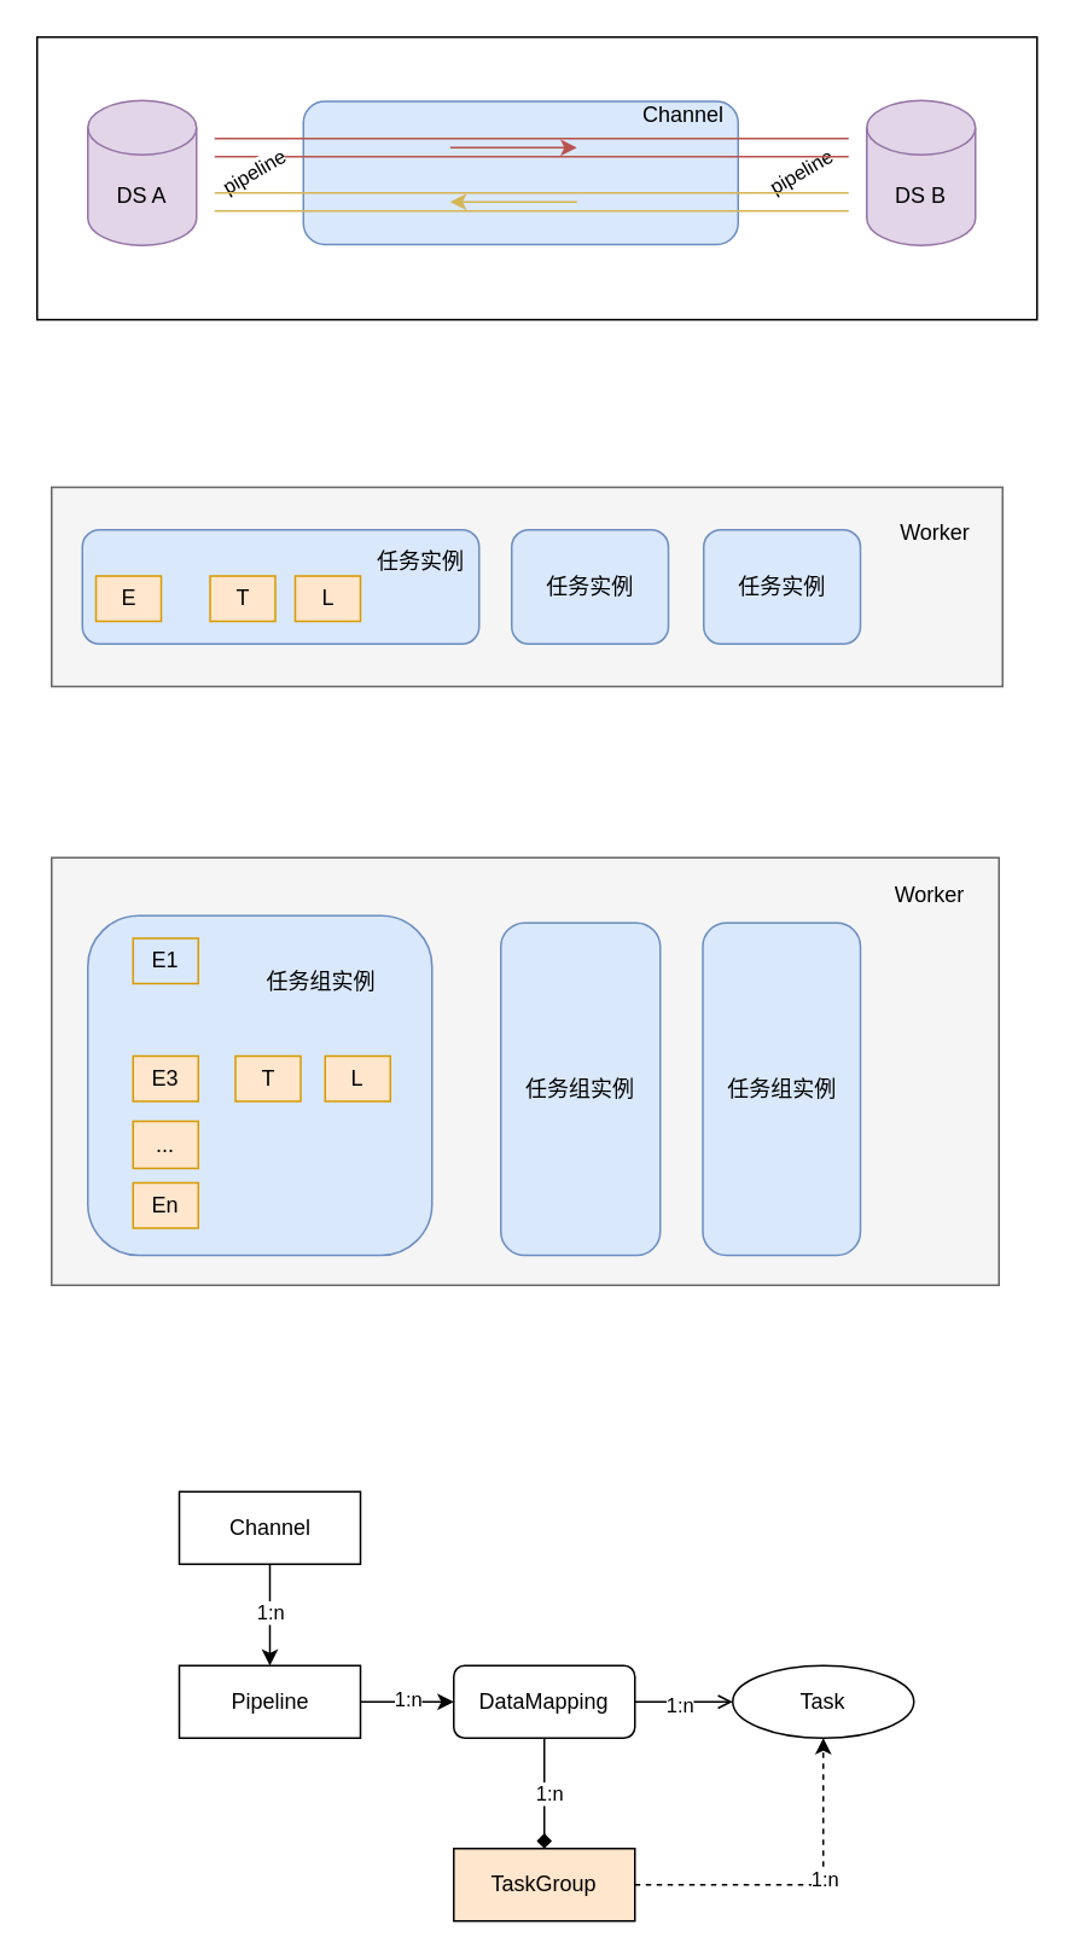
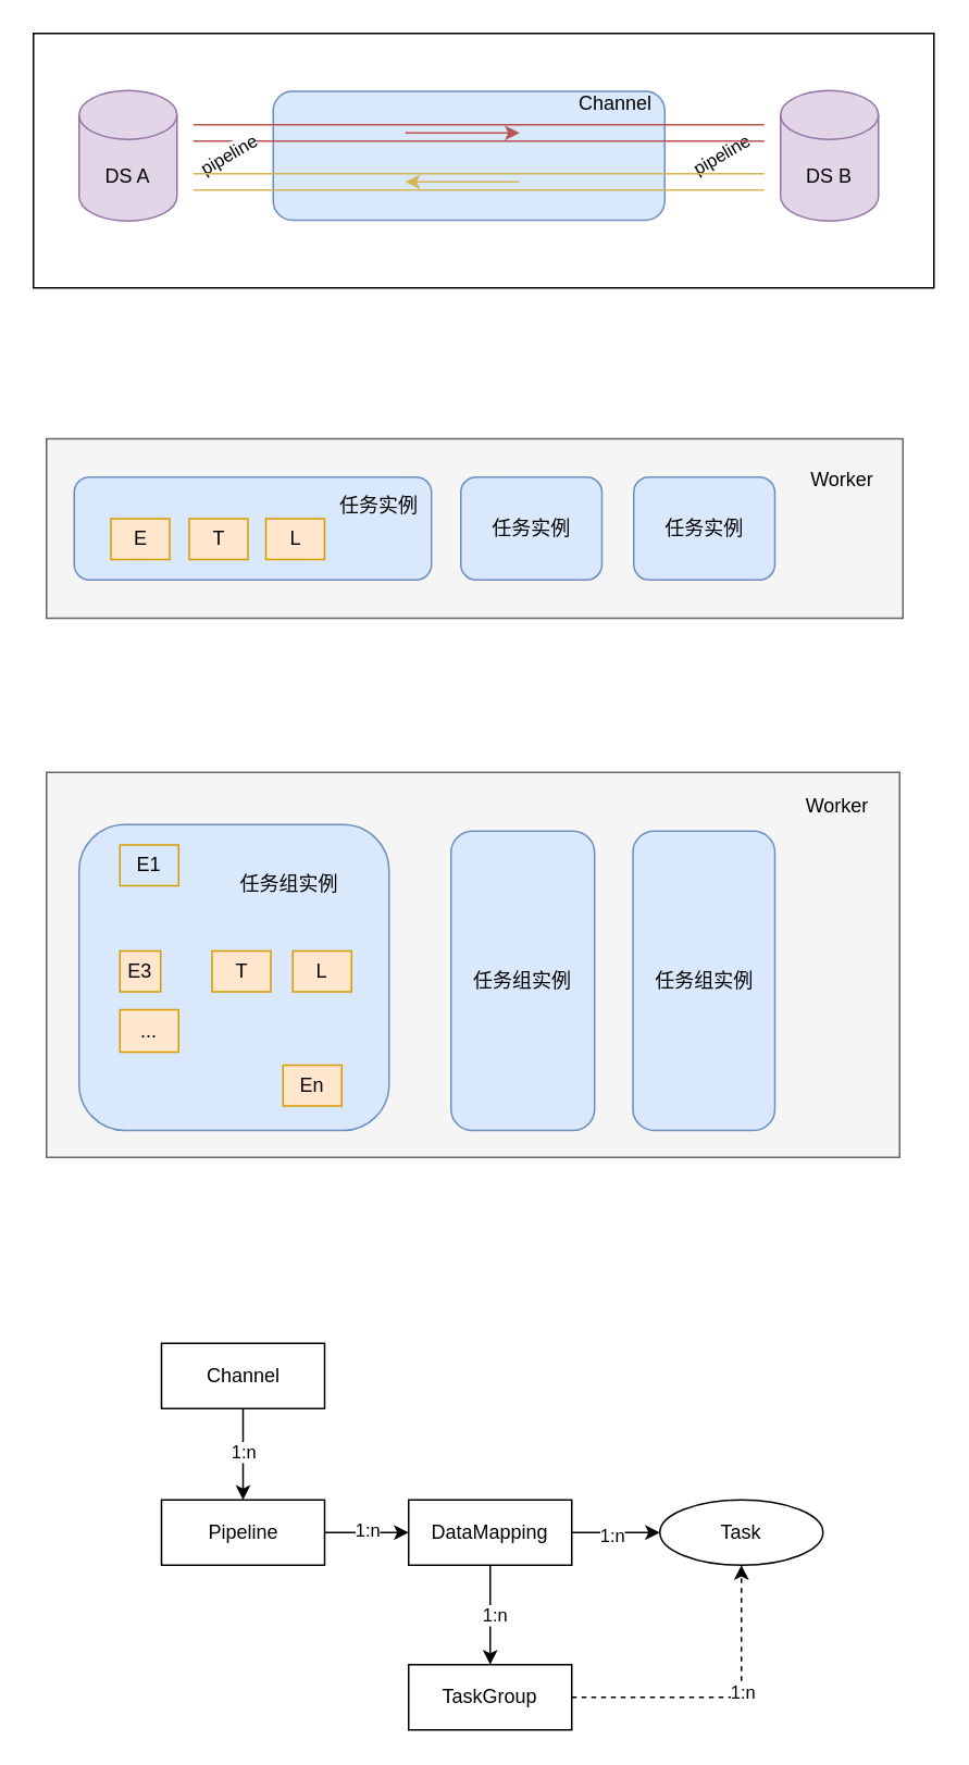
- <mxCell id="15" value="E" style="rounded=0;whiteSpace=wrap;html=1;fillColor=#ffe6cc;strokeColor=#d79b00;" parent="1" vertex="1"><mxGeometry x="52.5" y="317.5" width="36" height="25" as="geometry" /></mxCell>
+ <mxCell id="15" value="E" style="rounded=0;whiteSpace=wrap;html=1;fillColor=#ffe6cc;strokeColor=#d79b00;" parent="1" vertex="1"><mxGeometry x="67.5" y="317.5" width="36" height="25" as="geometry" /></mxCell>
- <mxCell id="31" value="E3" style="rounded=0;whiteSpace=wrap;html=1;fillColor=#ffe6cc;strokeColor=#d79b00;" parent="1" vertex="1"><mxGeometry x="73" y="582.5" width="36" height="25" as="geometry" /></mxCell>
+ <mxCell id="31" value="E3" style="rounded=0;whiteSpace=wrap;html=1;fillColor=#ffe6cc;strokeColor=#d79b00;" parent="1" vertex="1"><mxGeometry x="73" y="582.5" width="25" height="25" as="geometry" /></mxCell>
- <mxCell id="30" value="En" style="rounded=0;whiteSpace=wrap;html=1;fillColor=#ffe6cc;strokeColor=#d79b00;" parent="1" vertex="1"><mxGeometry x="73" y="652.5" width="36" height="25" as="geometry" /></mxCell>
+ <mxCell id="30" value="En" style="rounded=0;whiteSpace=wrap;html=1;fillColor=#ffe6cc;strokeColor=#d79b00;" parent="1" vertex="1"><mxGeometry x="173" y="652.5" width="36" height="25" as="geometry" /></mxCell>
- <mxCell id="44" value="DataMapping" style="whiteSpace=wrap;html=1;align=center;rounded=1;" vertex="1" parent="1"><mxGeometry x="250" y="919" width="100" height="40" as="geometry" /></mxCell>
+ <mxCell id="44" value="DataMapping" style="whiteSpace=wrap;html=1;align=center;" vertex="1" parent="1"><mxGeometry x="250" y="919" width="100" height="40" as="geometry" /></mxCell>
- <mxCell id="42" value="" style="edgeStyle=orthogonalEdgeStyle;rounded=0;orthogonalLoop=1;jettySize=auto;html=1;endArrow=open;endFill=1;" edge="1" parent="1" source="44" target="45"><mxGeometry relative="1" as="geometry" /></mxCell>
+ <mxCell id="42" value="" style="edgeStyle=orthogonalEdgeStyle;rounded=0;orthogonalLoop=1;jettySize=auto;html=1;endArrow=classic;endFill=1;" edge="1" parent="1" source="44" target="45"><mxGeometry relative="1" as="geometry" /></mxCell>
- <mxCell id="40" value="" style="edgeStyle=orthogonalEdgeStyle;rounded=0;orthogonalLoop=1;jettySize=auto;html=1;endArrow=diamond;endFill=1;" edge="1" parent="1" source="44" target="48"><mxGeometry relative="1" as="geometry" /></mxCell>
+ <mxCell id="40" value="" style="edgeStyle=orthogonalEdgeStyle;rounded=0;orthogonalLoop=1;jettySize=auto;html=1;endArrow=classic;endFill=1;" edge="1" parent="1" source="44" target="48"><mxGeometry relative="1" as="geometry" /></mxCell>
- <mxCell id="48" value="TaskGroup" style="whiteSpace=wrap;html=1;align=center;fillColor=#ffe6cc;" vertex="1" parent="1"><mxGeometry x="250" y="1020" width="100" height="40" as="geometry" /></mxCell>
+ <mxCell id="48" value="TaskGroup" style="whiteSpace=wrap;html=1;align=center;" vertex="1" parent="1"><mxGeometry x="250" y="1020" width="100" height="40" as="geometry" /></mxCell>
